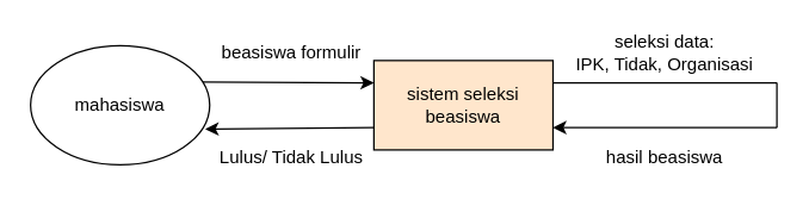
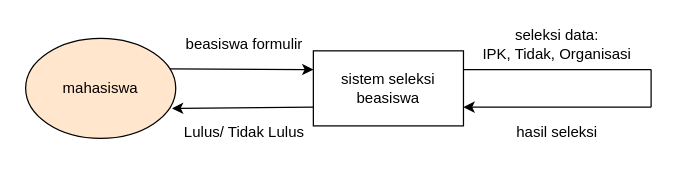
- <mxCell id="2" value="mahasiswa" style="ellipse;whiteSpace=wrap;html=1;" vertex="1" parent="1"><mxGeometry x="20" y="30" width="120" height="80" as="geometry" /></mxCell>
+ <mxCell id="2" value="mahasiswa" style="ellipse;whiteSpace=wrap;html=1;fillColor=#ffe6cc;" vertex="1" parent="1"><mxGeometry x="20" y="30" width="120" height="80" as="geometry" /></mxCell>
- <mxCell id="3" value="sistem seleksi beasiswa" style="rounded=0;whiteSpace=wrap;html=1;fillColor=#ffe6cc;" vertex="1" parent="1"><mxGeometry x="250" y="40" width="120" height="60" as="geometry" /></mxCell>
+ <mxCell id="3" value="sistem seleksi beasiswa" style="rounded=0;whiteSpace=wrap;html=1;" vertex="1" parent="1"><mxGeometry x="250" y="40" width="120" height="60" as="geometry" /></mxCell>
- <mxCell id="11" value="hasil beasiswa" style="text;html=1;align=center;verticalAlign=middle;whiteSpace=wrap;rounded=0;" vertex="1" parent="1"><mxGeometry x="370" y="90" width="150" height="30" as="geometry" /></mxCell>
+ <mxCell id="11" value="hasil seleksi" style="text;html=1;align=center;verticalAlign=middle;whiteSpace=wrap;rounded=0;" vertex="1" parent="1"><mxGeometry x="370" y="90" width="150" height="30" as="geometry" /></mxCell>
